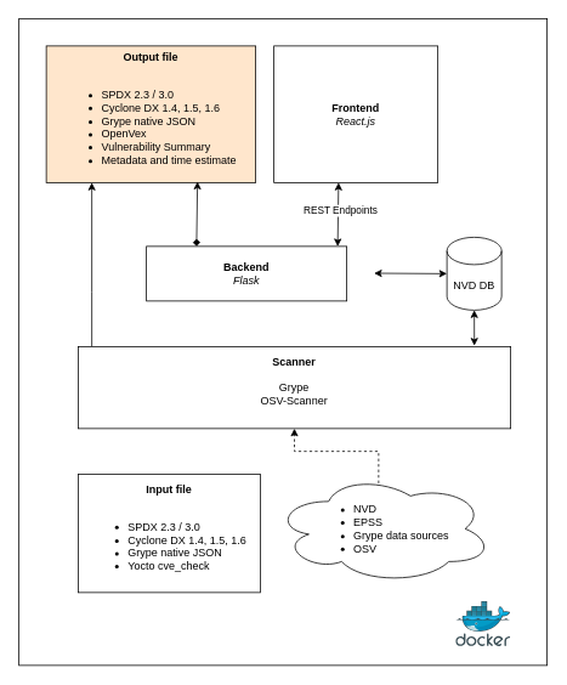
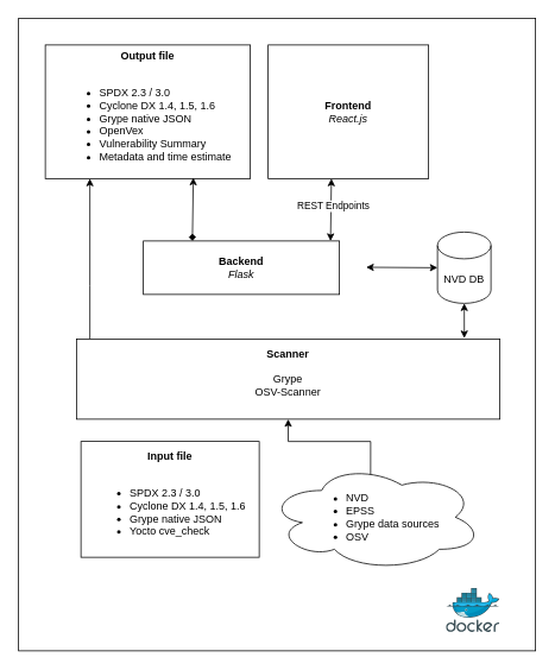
- <mxCell id="4" value="&lt;b&gt;Output file&lt;/b&gt;&lt;br&gt;&lt;div&gt;&lt;br&gt;&lt;div align=&quot;left&quot;&gt;&lt;ul&gt;&lt;li&gt;&lt;div&gt;SPDX 2.3 / 3.0&lt;/div&gt;&lt;/li&gt;&lt;li&gt;&lt;div&gt;Cyclone DX 1.4, 1.5, 1.6&lt;/div&gt;&lt;/li&gt;&lt;li&gt;&lt;div&gt;Grype native JSON&lt;/div&gt;&lt;/li&gt;&lt;li&gt;OpenVex&lt;/li&gt;&lt;li&gt;Vulnerability Summary&lt;/li&gt;&lt;li&gt;Metadata and time estimate&lt;/li&gt;&lt;/ul&gt;&lt;/div&gt;&lt;/div&gt;" style="rounded=0;whiteSpace=wrap;html=1;fillColor=#ffe6cc;" parent="1" vertex="1"><mxGeometry x="50" y="50" width="230" height="150" as="geometry" /></mxCell>
+ <mxCell id="4" value="&lt;b&gt;Output file&lt;/b&gt;&lt;br&gt;&lt;div&gt;&lt;br&gt;&lt;div align=&quot;left&quot;&gt;&lt;ul&gt;&lt;li&gt;&lt;div&gt;SPDX 2.3 / 3.0&lt;/div&gt;&lt;/li&gt;&lt;li&gt;&lt;div&gt;Cyclone DX 1.4, 1.5, 1.6&lt;/div&gt;&lt;/li&gt;&lt;li&gt;&lt;div&gt;Grype native JSON&lt;/div&gt;&lt;/li&gt;&lt;li&gt;OpenVex&lt;/li&gt;&lt;li&gt;Vulnerability Summary&lt;/li&gt;&lt;li&gt;Metadata and time estimate&lt;/li&gt;&lt;/ul&gt;&lt;/div&gt;&lt;/div&gt;" style="rounded=0;whiteSpace=wrap;html=1;" parent="1" vertex="1"><mxGeometry x="50" y="50" width="230" height="150" as="geometry" /></mxCell>
- <mxCell id="11" style="edgeStyle=orthogonalEdgeStyle;rounded=0;orthogonalLoop=1;jettySize=auto;html=1;exitX=0.479;exitY=0.133;exitDx=0;exitDy=0;exitPerimeter=0;dashed=1;" edge="1" parent="1" source="12" target="10"><mxGeometry relative="1" as="geometry" /></mxCell>
+ <mxCell id="11" style="edgeStyle=orthogonalEdgeStyle;rounded=0;orthogonalLoop=1;jettySize=auto;html=1;exitX=0.479;exitY=0.133;exitDx=0;exitDy=0;exitPerimeter=0;" edge="1" parent="1" source="12" target="10"><mxGeometry relative="1" as="geometry" /></mxCell>
- <mxCell id="3" value="&lt;b&gt;Input file&lt;/b&gt;&lt;br&gt;&lt;div&gt;&lt;br&gt;&lt;/div&gt;&lt;div align=&quot;left&quot;&gt;&lt;ul&gt;&lt;li&gt;SPDX 2.3 / 3.0&lt;/li&gt;&lt;li&gt;Cyclone DX 1.4, 1.5, 1.6&lt;/li&gt;&lt;li&gt;Grype native JSON&lt;/li&gt;&lt;li&gt;Yocto cve_check&lt;/li&gt;&lt;/ul&gt;&lt;/div&gt;" style="rounded=0;whiteSpace=wrap;html=1;" parent="1" vertex="1"><mxGeometry x="85" y="520" width="200" height="130" as="geometry" /></mxCell>
+ <mxCell id="3" value="&lt;b&gt;Input file&lt;/b&gt;&lt;br&gt;&lt;div&gt;&lt;br&gt;&lt;/div&gt;&lt;div align=&quot;left&quot;&gt;&lt;ul&gt;&lt;li&gt;SPDX 2.3 / 3.0&lt;/li&gt;&lt;li&gt;Cyclone DX 1.4, 1.5, 1.6&lt;/li&gt;&lt;li&gt;Grype native JSON&lt;/li&gt;&lt;li&gt;Yocto cve_check&lt;/li&gt;&lt;/ul&gt;&lt;/div&gt;" style="rounded=0;whiteSpace=wrap;html=1;" parent="1" vertex="1"><mxGeometry x="90" y="495" width="200" height="130" as="geometry" /></mxCell>
